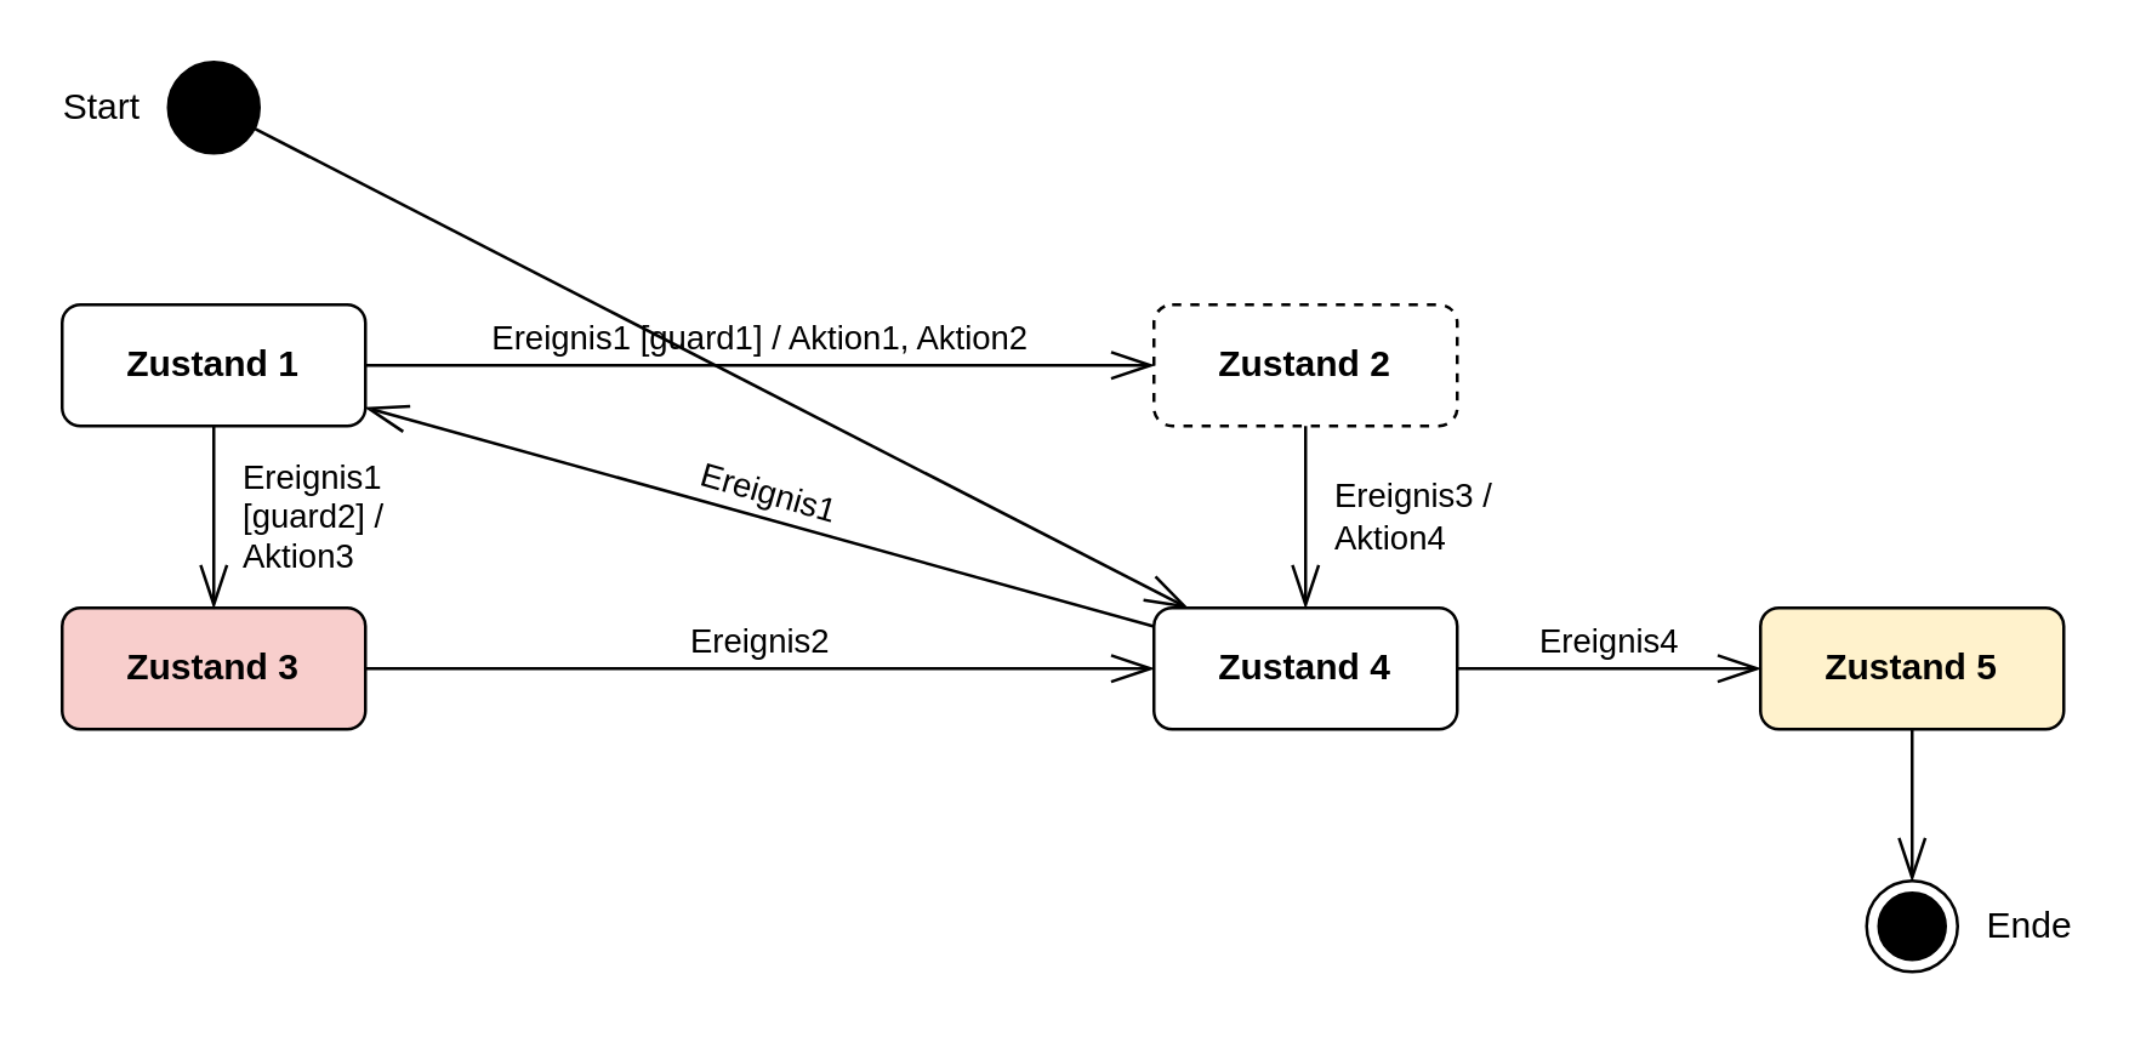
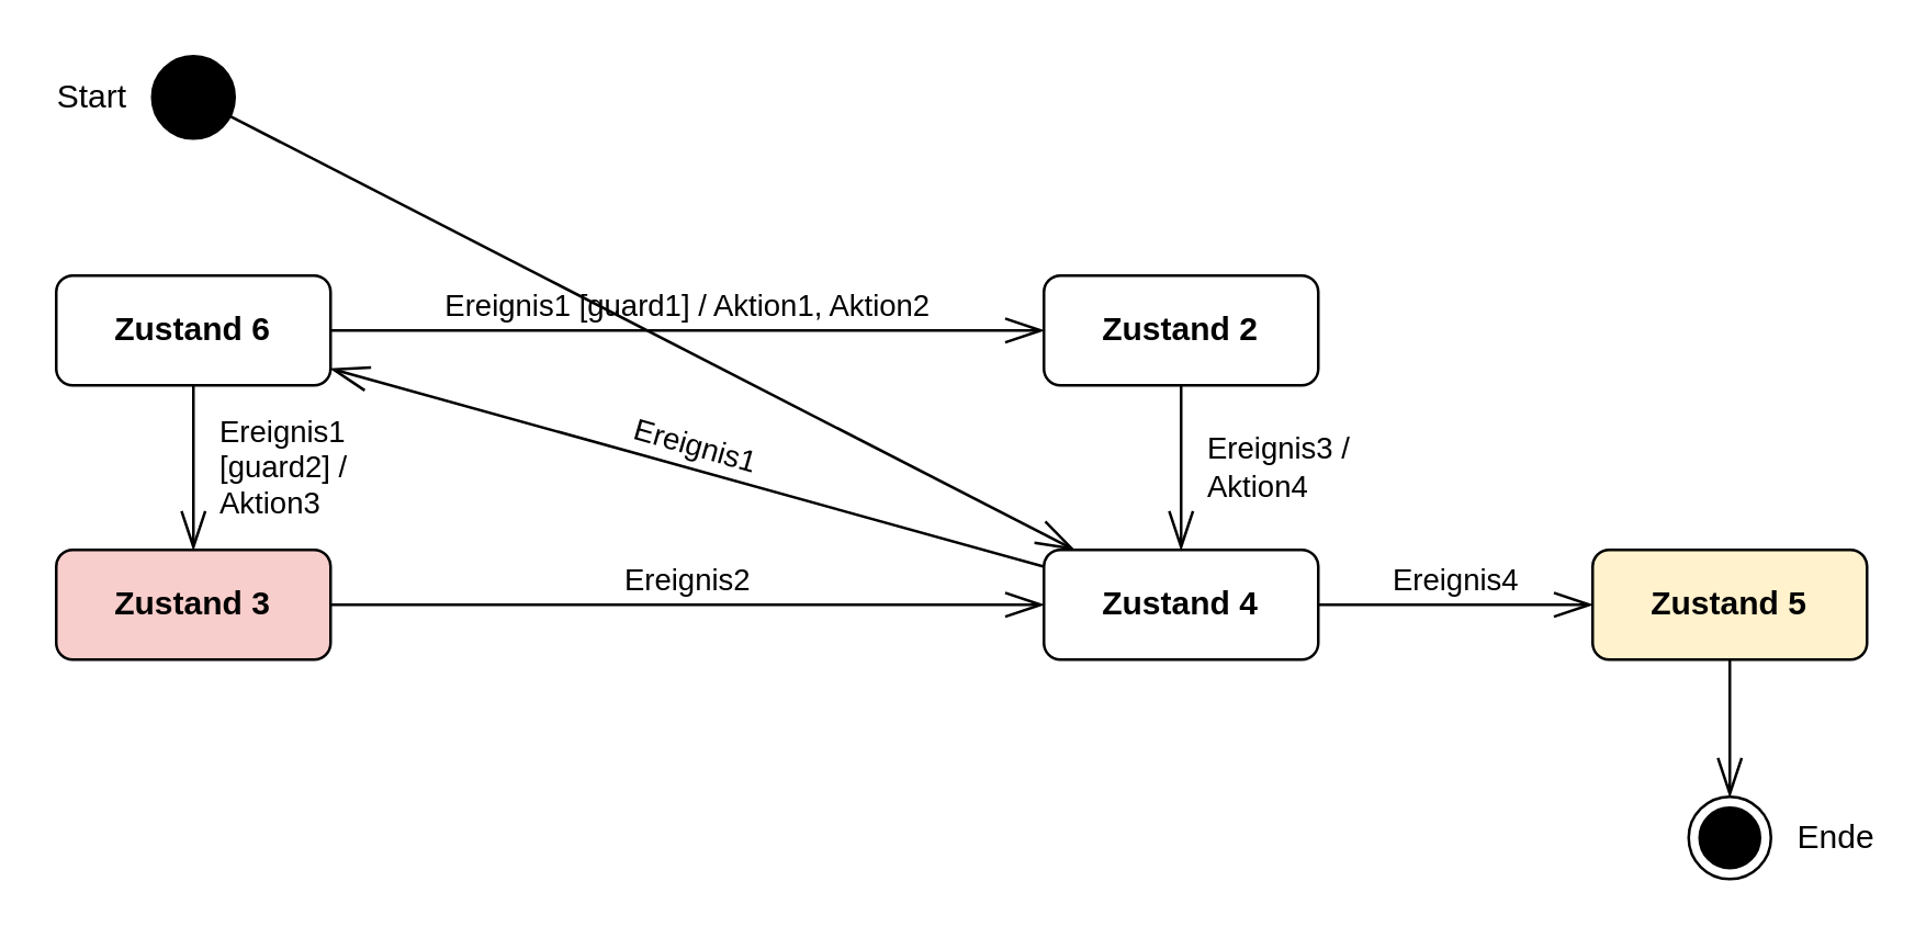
- <mxCell id="3" value="Zustand 1" style="rounded=1;whiteSpace=wrap;html=1;fontStyle=1" vertex="1" parent="1"><mxGeometry x="20" y="100" width="100" height="40" as="geometry" /></mxCell>
+ <mxCell id="3" value="Zustand 6" style="rounded=1;whiteSpace=wrap;html=1;fontStyle=1" vertex="1" parent="1"><mxGeometry x="20" y="100" width="100" height="40" as="geometry" /></mxCell>
- <mxCell id="8" value="Zustand 2" style="rounded=1;whiteSpace=wrap;html=1;fontStyle=1;dashed=1;" vertex="1" parent="1"><mxGeometry x="380" y="100" width="100" height="40" as="geometry" /></mxCell>
+ <mxCell id="8" value="Zustand 2" style="rounded=1;whiteSpace=wrap;html=1;fontStyle=1" vertex="1" parent="1"><mxGeometry x="380" y="100" width="100" height="40" as="geometry" /></mxCell>
